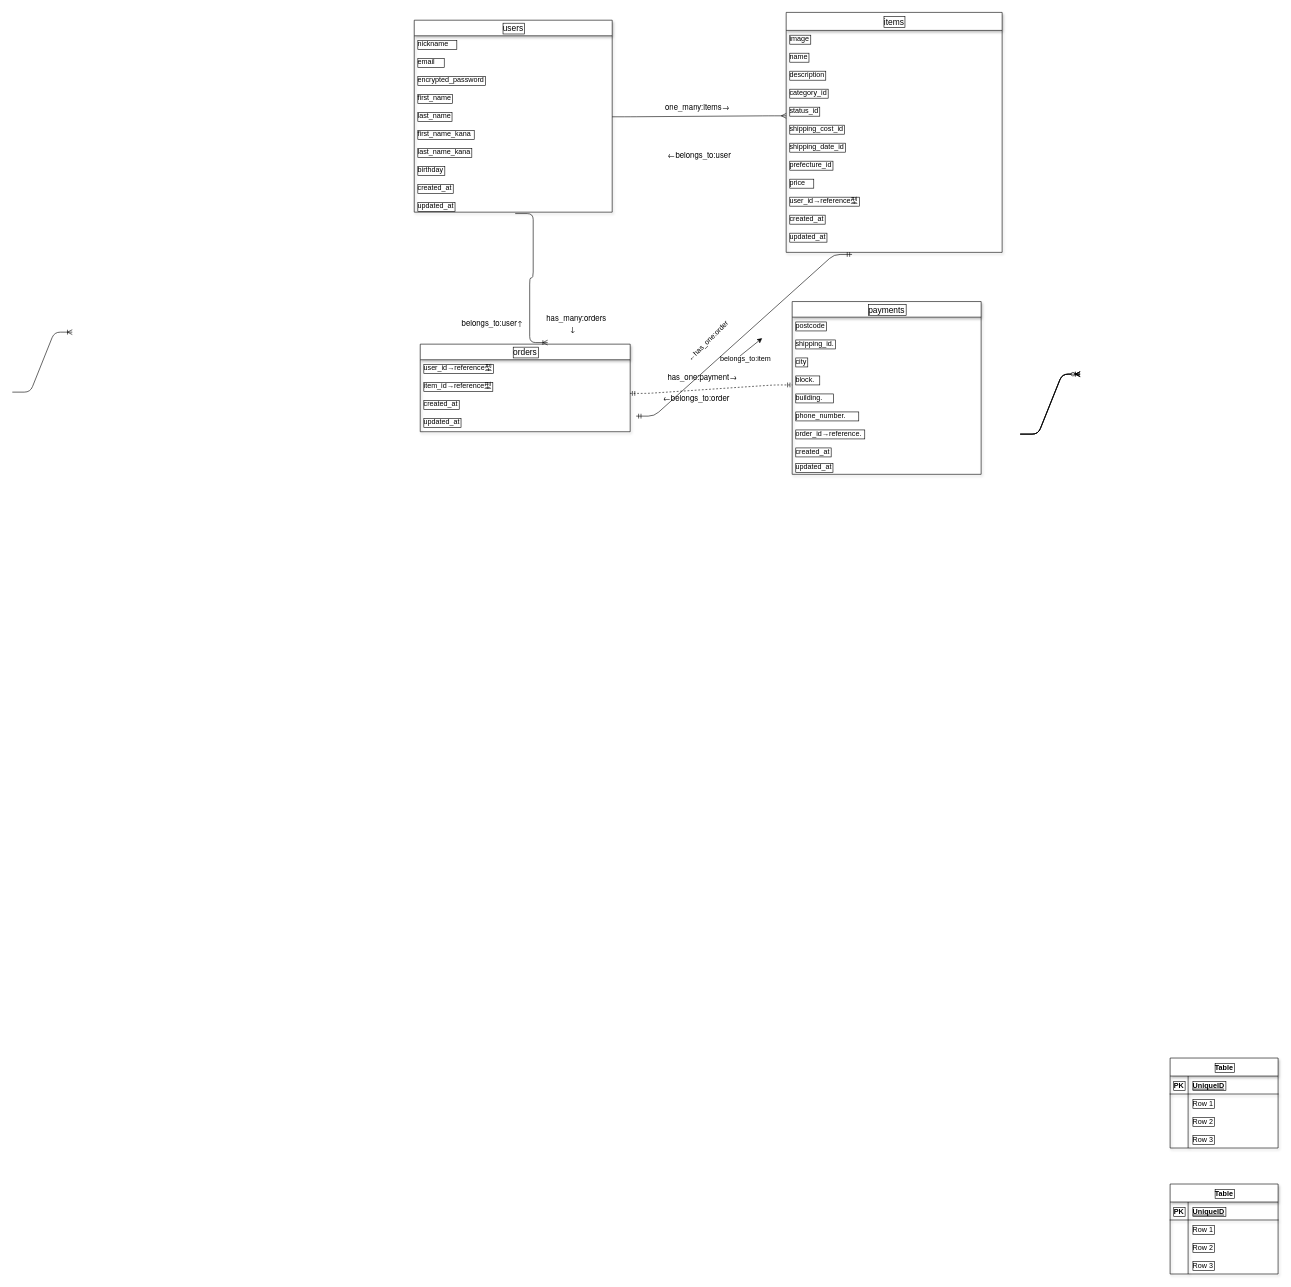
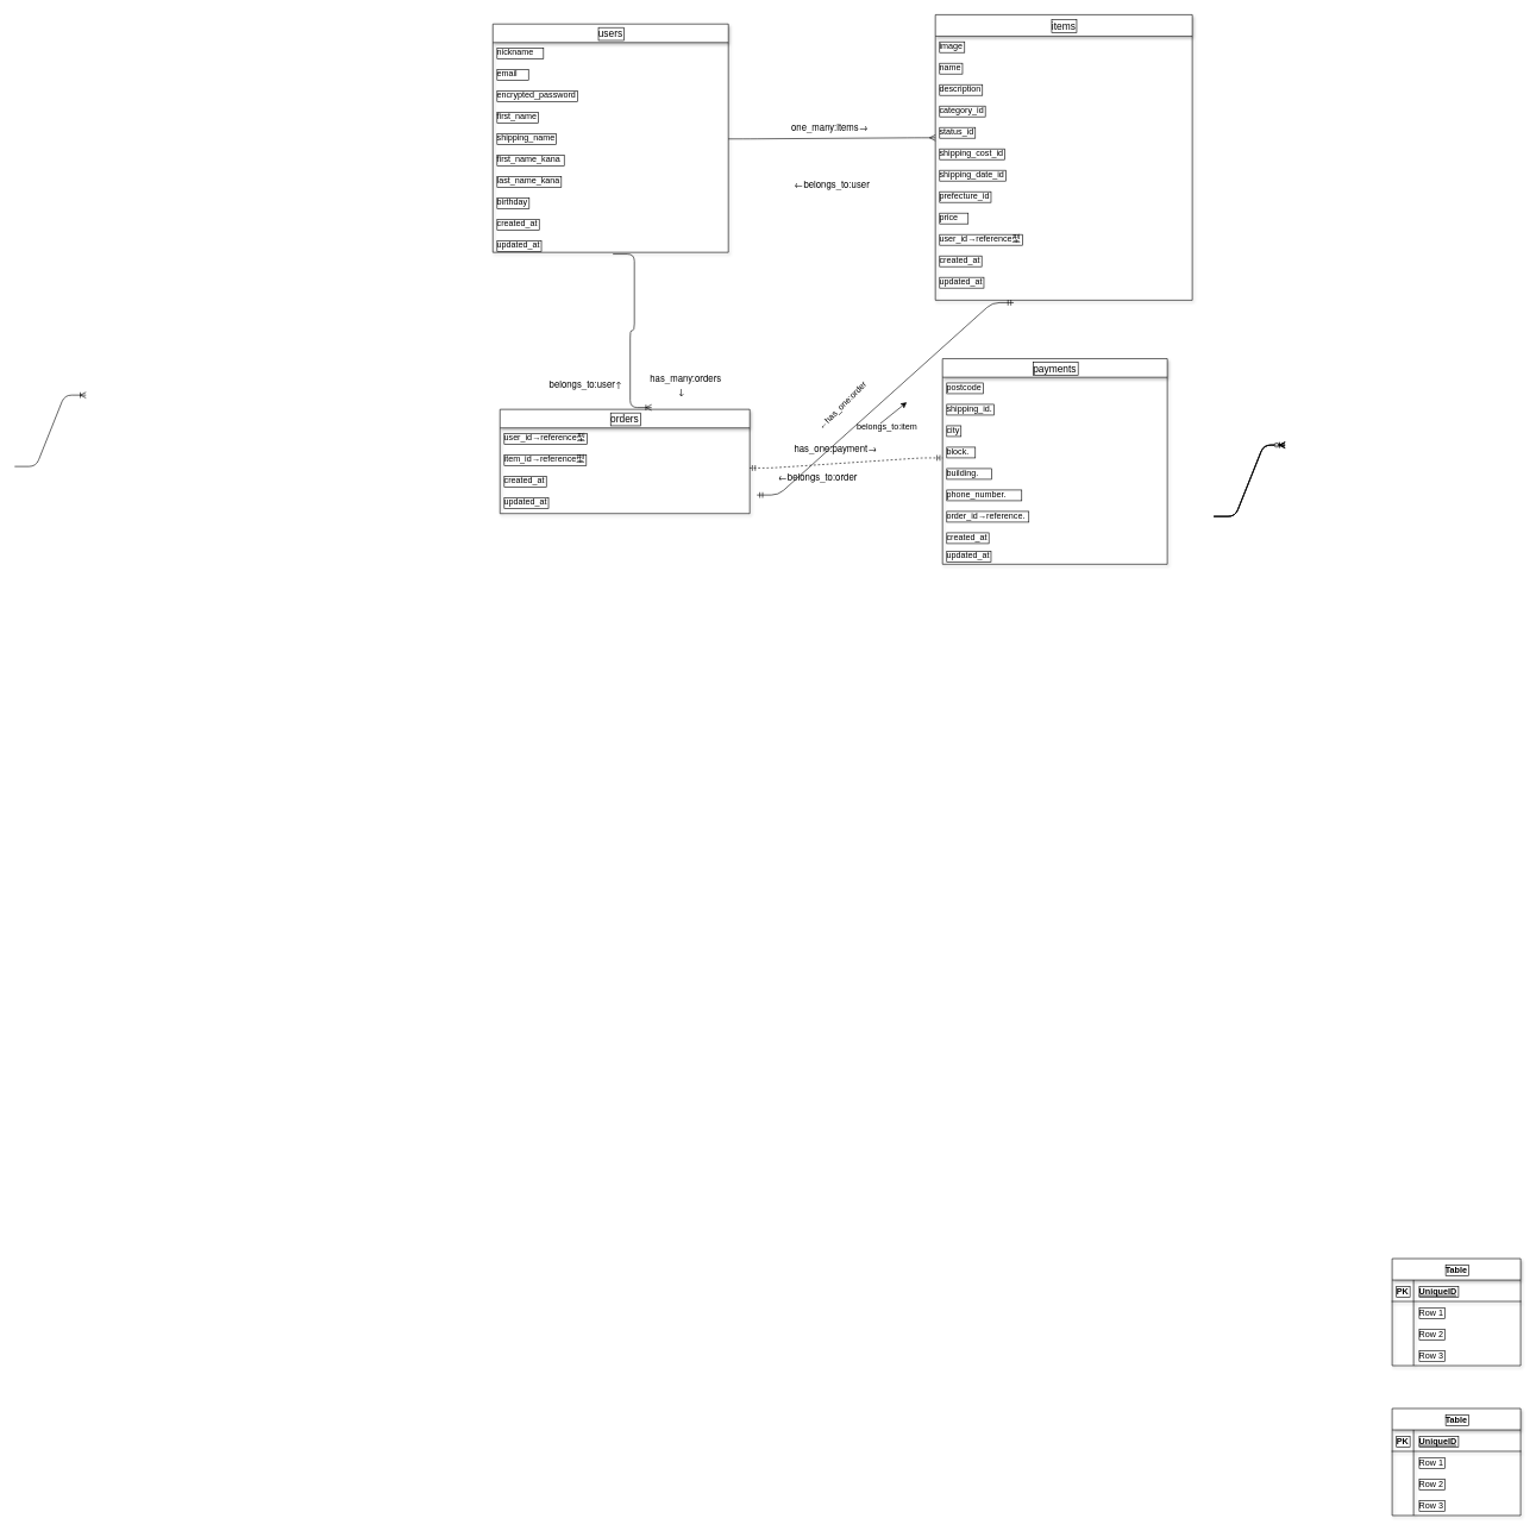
- <mxCell id="35" value="last_name" style="text;strokeColor=none;fillColor=none;spacingLeft=4;spacingRight=4;overflow=hidden;rotatable=0;points=[[0,0.5],[1,0.5]];portConstraint=eastwest;fontSize=12;shadow=1;labelBorderColor=default;" parent="30" vertex="1"><mxGeometry y="146" width="330" height="30" as="geometry" /></mxCell>
+ <mxCell id="35" value="shipping_name" style="text;strokeColor=none;fillColor=none;spacingLeft=4;spacingRight=4;overflow=hidden;rotatable=0;points=[[0,0.5],[1,0.5]];portConstraint=eastwest;fontSize=12;shadow=1;labelBorderColor=default;" parent="30" vertex="1"><mxGeometry y="146" width="330" height="30" as="geometry" /></mxCell>
- <mxCell id="82" value="&lt;p style=&quot;margin: 0px; font-variant-numeric: normal; font-variant-east-asian: normal; font-stretch: normal; font-size: 13px; line-height: normal; font-family: &amp;quot;Helvetica Neue&amp;quot;; text-align: start;&quot; class=&quot;p1&quot;&gt;←belongs_to:order&lt;/p&gt;" style="text;html=1;align=center;verticalAlign=middle;resizable=0;points=[];autosize=1;strokeColor=none;fillColor=none;" parent="1" vertex="1"><mxGeometry x="1095" y="648" width="130" height="30" as="geometry" /></mxCell>
+ <mxCell id="82" value="&lt;p style=&quot;margin: 0px; font-variant-numeric: normal; font-variant-east-asian: normal; font-stretch: normal; font-size: 13px; line-height: normal; font-family: &amp;quot;Helvetica Neue&amp;quot;; text-align: start;&quot; class=&quot;p1&quot;&gt;←belongs_to:order&lt;/p&gt;" style="text;html=1;align=center;verticalAlign=middle;resizable=0;points=[];autosize=1;strokeColor=none;fillColor=none;" parent="1" vertex="1"><mxGeometry x="1080" y="653" width="130" height="30" as="geometry" /></mxCell>
